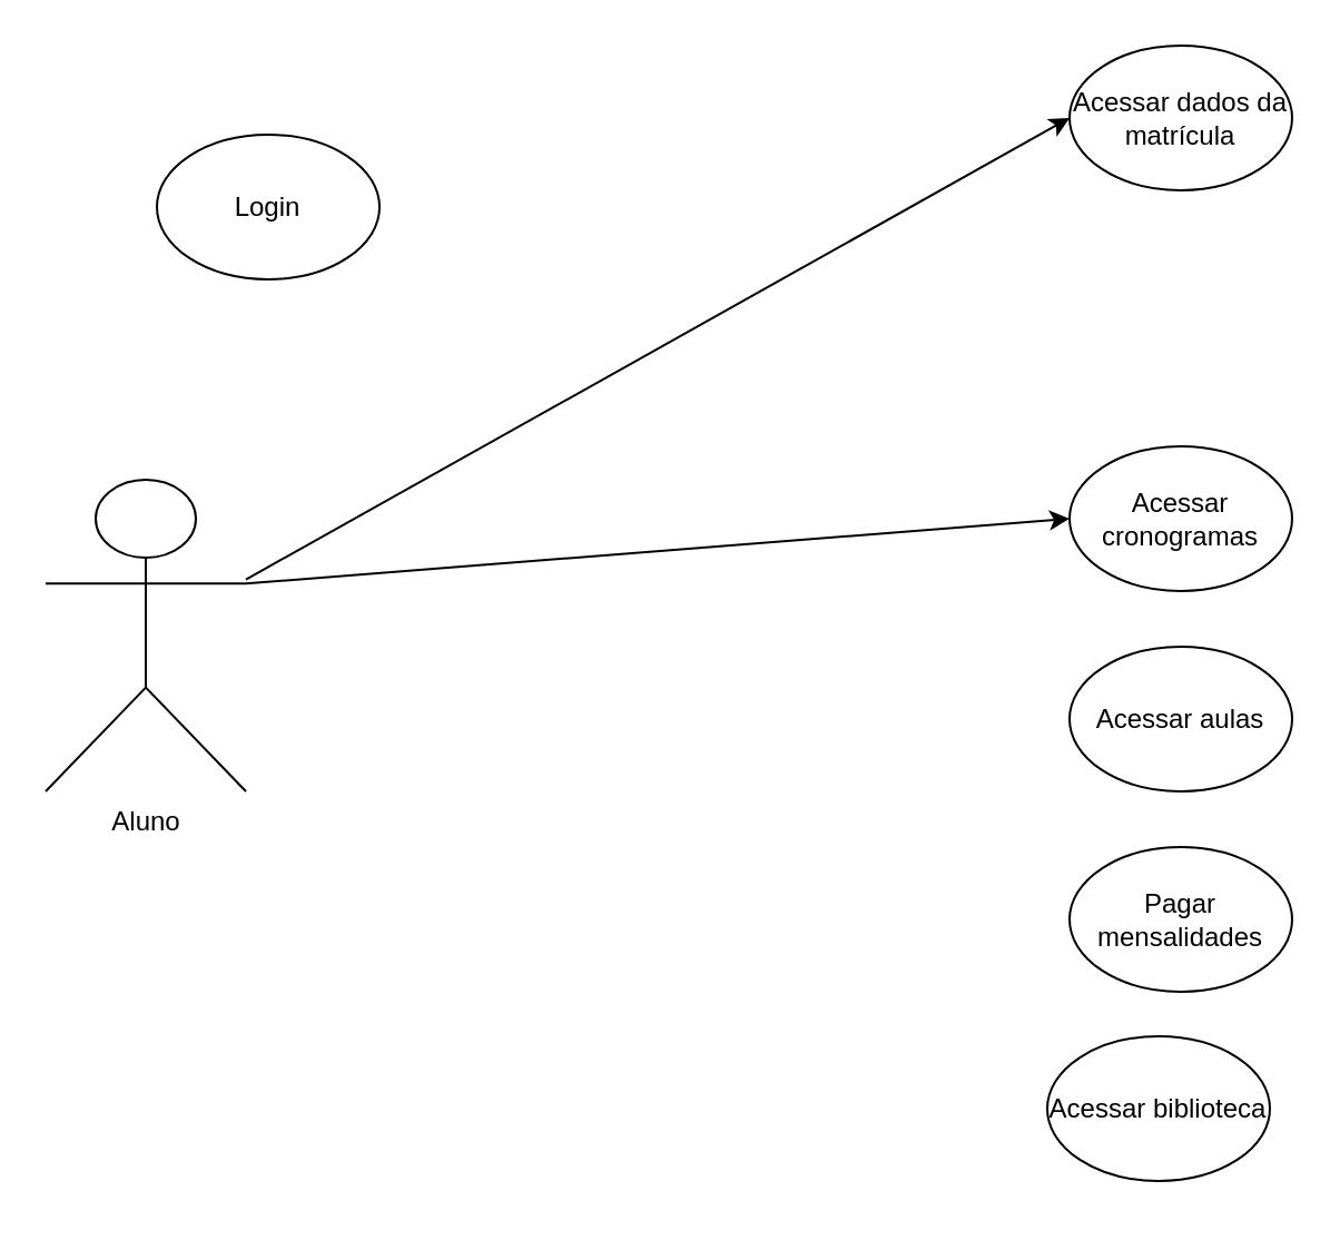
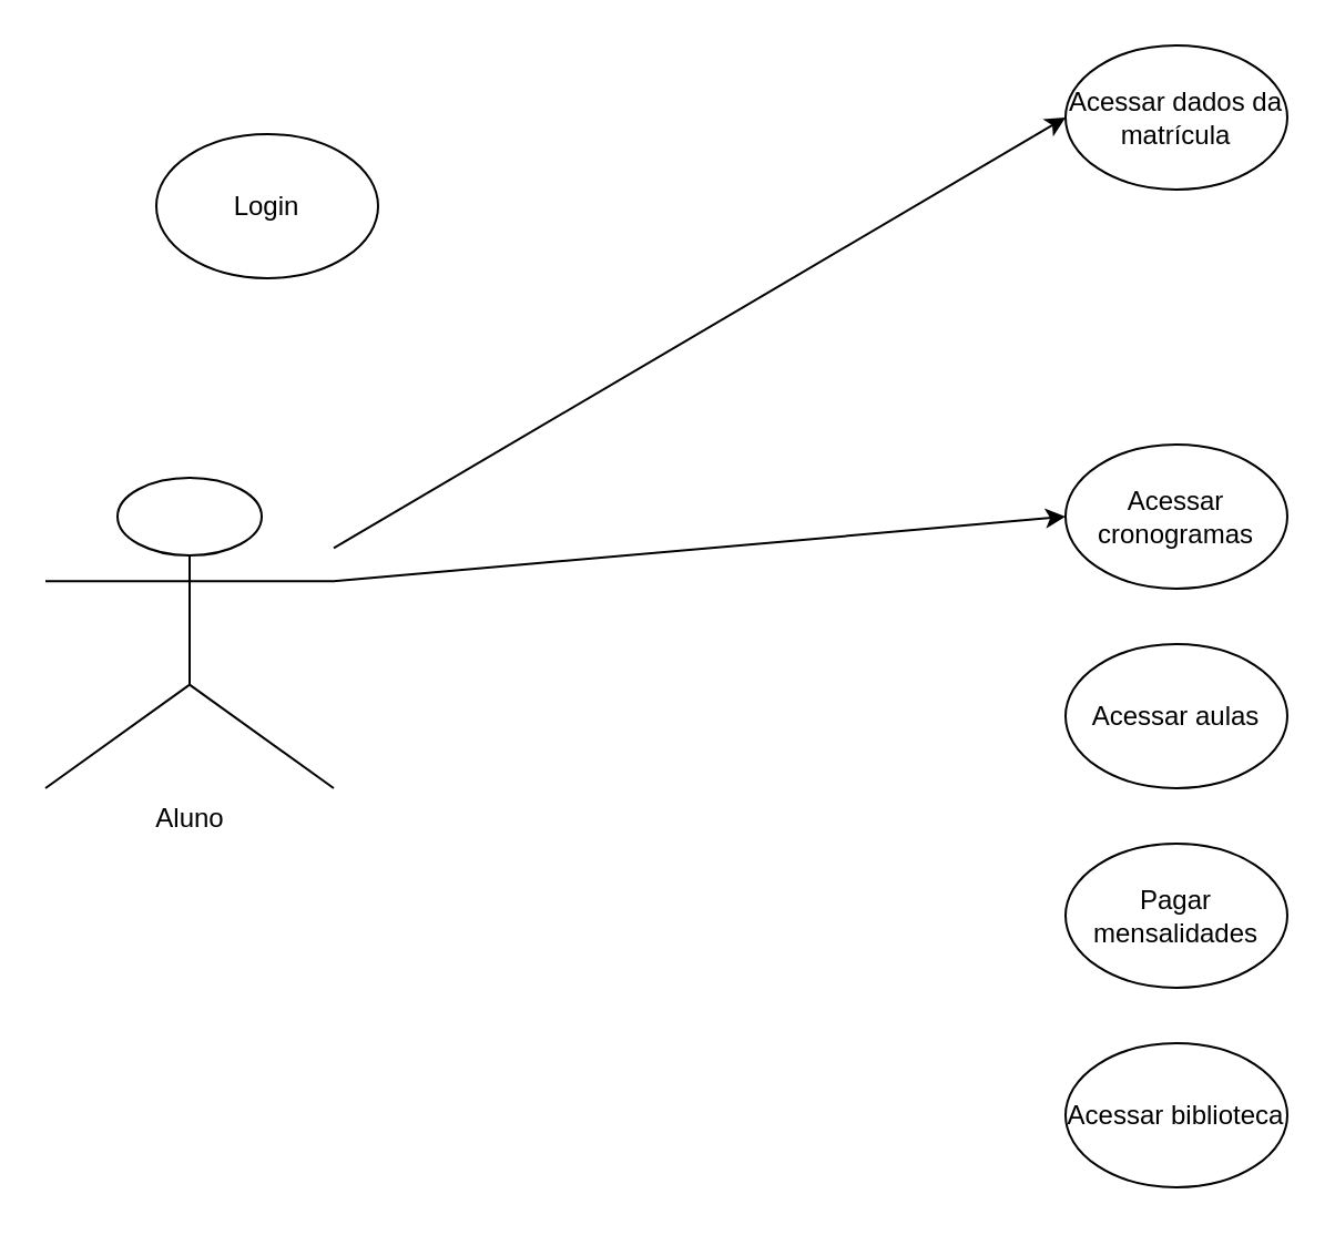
- <mxCell id="2" value="Aluno&lt;br&gt;" style="shape=umlActor;verticalLabelPosition=bottom;verticalAlign=top;html=1;outlineConnect=0;" vertex="1" parent="1"><mxGeometry x="20" y="215" width="90" height="140" as="geometry" /></mxCell>
+ <mxCell id="2" value="Aluno&lt;br&gt;" style="shape=umlActor;verticalLabelPosition=bottom;verticalAlign=top;html=1;outlineConnect=0;" vertex="1" parent="1"><mxGeometry x="20" y="215" width="130" height="140" as="geometry" /></mxCell>
- <mxCell id="8" value="Acessar biblioteca" style="ellipse;whiteSpace=wrap;html=1;" vertex="1" parent="1"><mxGeometry x="470" y="465" width="100" height="65" as="geometry" /></mxCell>
+ <mxCell id="8" value="Acessar biblioteca" style="ellipse;whiteSpace=wrap;html=1;" vertex="1" parent="1"><mxGeometry x="480" y="470" width="100" height="65" as="geometry" /></mxCell>
